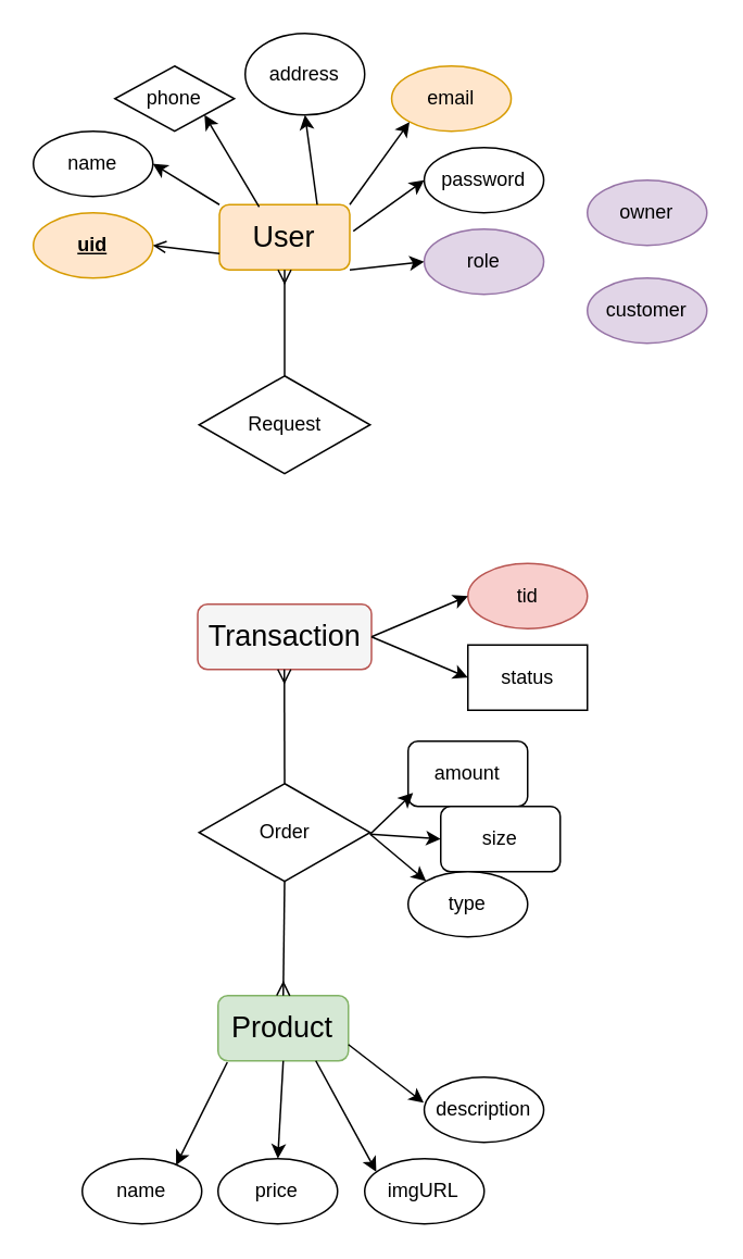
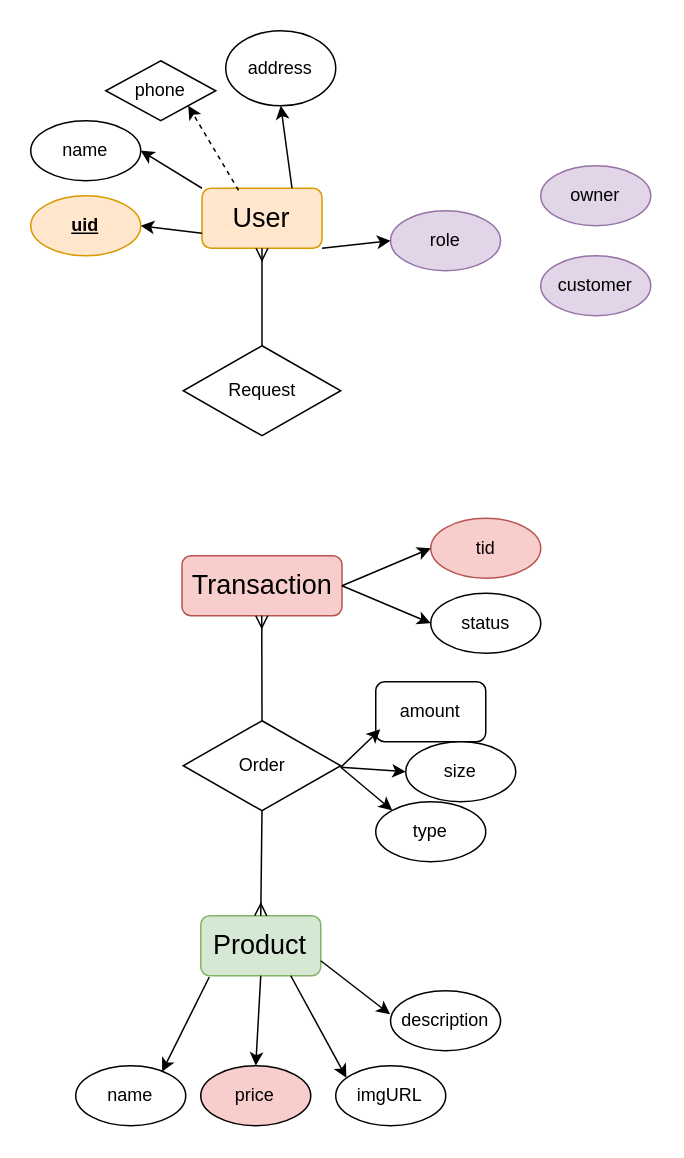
- <mxCell id="6" value="email" style="ellipse;whiteSpace=wrap;html=1;fillColor=#ffe6cc;strokeColor=#d79b00;" vertex="1" parent="1"><mxGeometry x="239.87" y="40" width="73.33" height="40" as="geometry" /></mxCell>
- <mxCell id="12" value="" style="endArrow=classic;html=1;rounded=0;entryX=1;entryY=1;entryDx=0;entryDy=0;exitX=0.305;exitY=0.036;exitDx=0;exitDy=0;exitPerimeter=0;" edge="1" parent="1" source="2" target="4"><mxGeometry width="50" height="50" relative="1" as="geometry"><mxPoint x="200" y="120" as="sourcePoint" /><mxPoint x="197" y="70" as="targetPoint" /></mxGeometry></mxCell>
+ <mxCell id="12" value="" style="endArrow=classic;html=1;rounded=0;entryX=1;entryY=1;entryDx=0;entryDy=0;exitX=0.305;exitY=0.036;exitDx=0;exitDy=0;exitPerimeter=0;dashed=1;" edge="1" parent="1" source="2" target="4"><mxGeometry width="50" height="50" relative="1" as="geometry"><mxPoint x="200" y="120" as="sourcePoint" /><mxPoint x="197" y="70" as="targetPoint" /></mxGeometry></mxCell>
- <mxCell id="10" value="" style="endArrow=classic;html=1;rounded=0;entryX=0;entryY=1;entryDx=0;entryDy=0;exitX=1;exitY=0;exitDx=0;exitDy=0;" edge="1" parent="1" source="2" target="6"><mxGeometry width="50" height="50" relative="1" as="geometry"><mxPoint x="222" y="136" as="sourcePoint" /><mxPoint x="270" y="120" as="targetPoint" /></mxGeometry></mxCell>
- <mxCell id="7" value="password" style="ellipse;whiteSpace=wrap;html=1;" vertex="1" parent="1"><mxGeometry x="259.87" y="90" width="73.33" height="40" as="geometry" /></mxCell>
- <mxCell id="8" value="" style="endArrow=classic;html=1;rounded=0;entryX=0;entryY=0.5;entryDx=0;entryDy=0;exitX=1.027;exitY=0.407;exitDx=0;exitDy=0;exitPerimeter=0;" edge="1" parent="1" source="2" target="7"><mxGeometry width="50" height="50" relative="1" as="geometry"><mxPoint x="230" y="128.56" as="sourcePoint" /><mxPoint x="279.87" y="150" as="targetPoint" /></mxGeometry></mxCell>
- <mxCell id="14" value="" style="endArrow=open;html=1;rounded=0;entryX=1;entryY=0.5;entryDx=0;entryDy=0;exitX=0;exitY=0.75;exitDx=0;exitDy=0;" edge="1" parent="1" source="2" target="9"><mxGeometry width="50" height="50" relative="1" as="geometry"><mxPoint x="140" y="120" as="sourcePoint" /><mxPoint x="103" y="110" as="targetPoint" /></mxGeometry></mxCell>
+ <mxCell id="14" value="" style="endArrow=classic;html=1;rounded=0;entryX=1;entryY=0.5;entryDx=0;entryDy=0;exitX=0;exitY=0.75;exitDx=0;exitDy=0;" edge="1" parent="1" source="2" target="9"><mxGeometry width="50" height="50" relative="1" as="geometry"><mxPoint x="140" y="120" as="sourcePoint" /><mxPoint x="103" y="110" as="targetPoint" /></mxGeometry></mxCell>
- <mxCell id="28" value="Transaction" style="rounded=1;whiteSpace=wrap;html=1;fillColor=#f5f5f5;strokeColor=#b85450;fontSize=18;" vertex="1" parent="1"><mxGeometry x="120.84" y="370" width="106.66" height="40" as="geometry" /></mxCell>
+ <mxCell id="28" value="Transaction" style="rounded=1;whiteSpace=wrap;html=1;fillColor=#f8cecc;strokeColor=#b85450;fontSize=18;" vertex="1" parent="1"><mxGeometry x="120.84" y="370" width="106.66" height="40" as="geometry" /></mxCell>
- <mxCell id="35" value="status" style="whiteSpace=wrap;html=1;rounded=0;" vertex="1" parent="1"><mxGeometry x="286.67" y="395" width="73.33" height="40" as="geometry" /></mxCell>
+ <mxCell id="35" value="status" style="ellipse;whiteSpace=wrap;html=1;" vertex="1" parent="1"><mxGeometry x="286.67" y="395" width="73.33" height="40" as="geometry" /></mxCell>
- <mxCell id="32" value="size" style="whiteSpace=wrap;html=1;rounded=1;" vertex="1" parent="1"><mxGeometry x="270" y="494" width="73.33" height="40" as="geometry" /></mxCell>
+ <mxCell id="32" value="size" style="ellipse;whiteSpace=wrap;html=1;" vertex="1" parent="1"><mxGeometry x="270" y="494" width="73.33" height="40" as="geometry" /></mxCell>
- <mxCell id="23" value="price" style="ellipse;whiteSpace=wrap;html=1;" vertex="1" parent="1"><mxGeometry x="133.34" y="710" width="73.33" height="40" as="geometry" /></mxCell>
+ <mxCell id="23" value="price" style="ellipse;whiteSpace=wrap;html=1;fillColor=#f8cecc;" vertex="1" parent="1"><mxGeometry x="133.34" y="710" width="73.33" height="40" as="geometry" /></mxCell>
